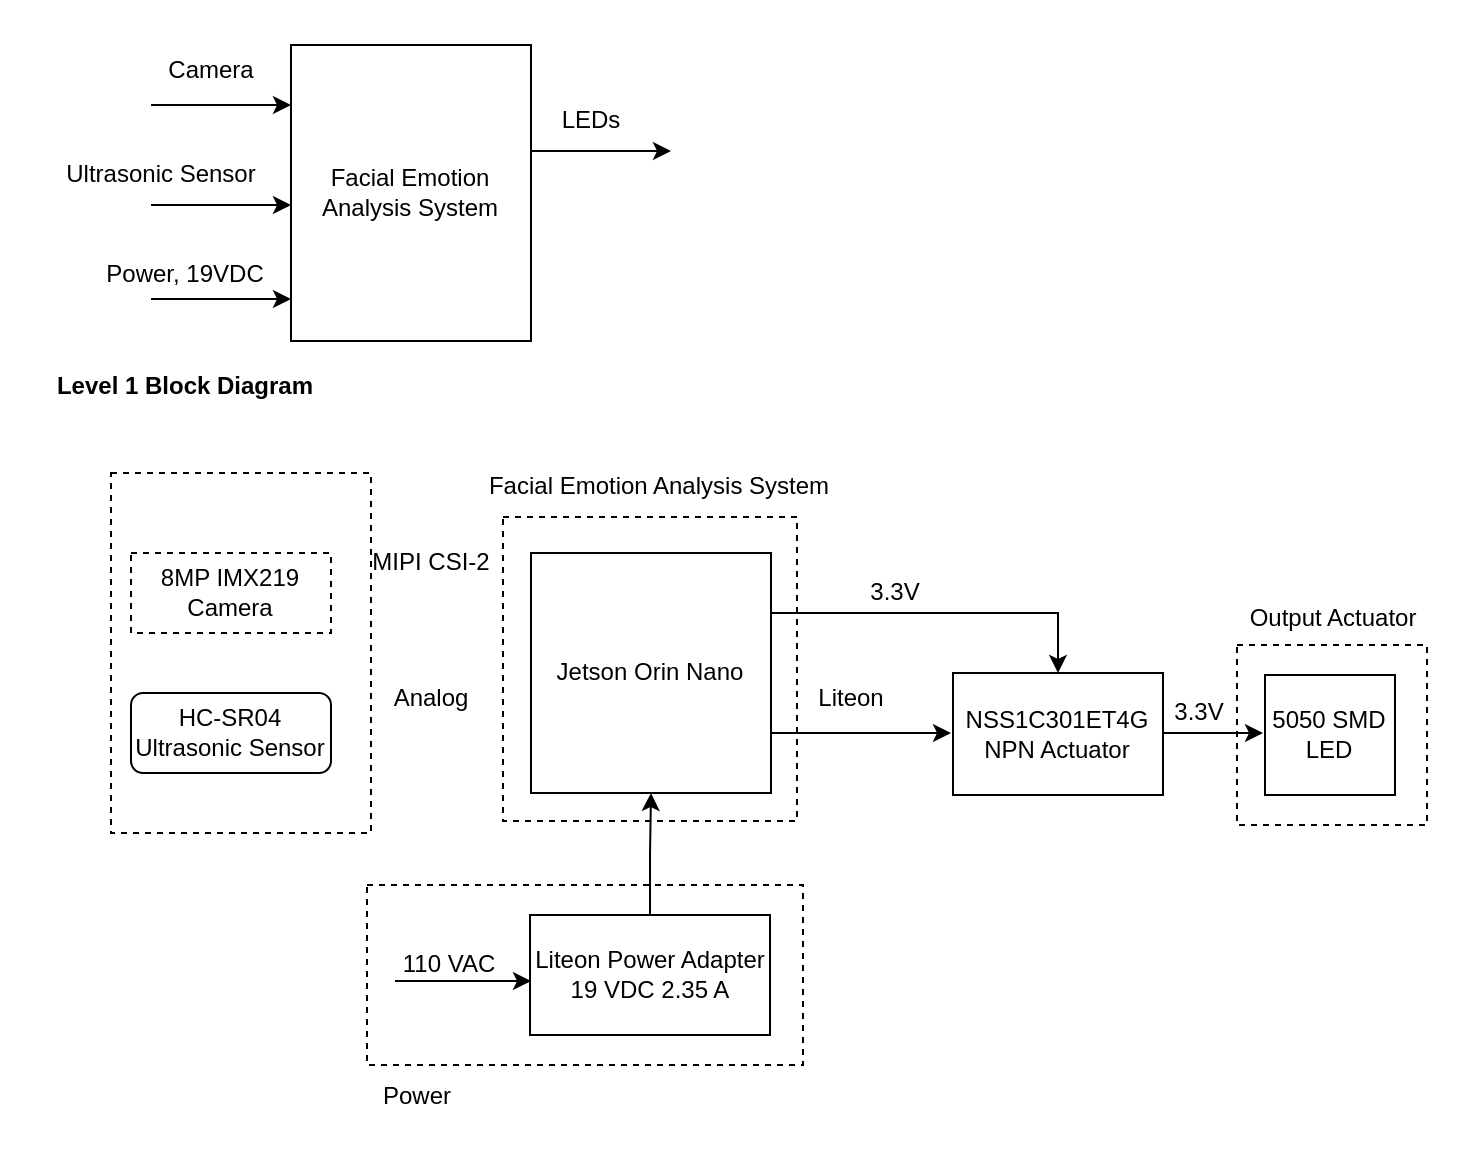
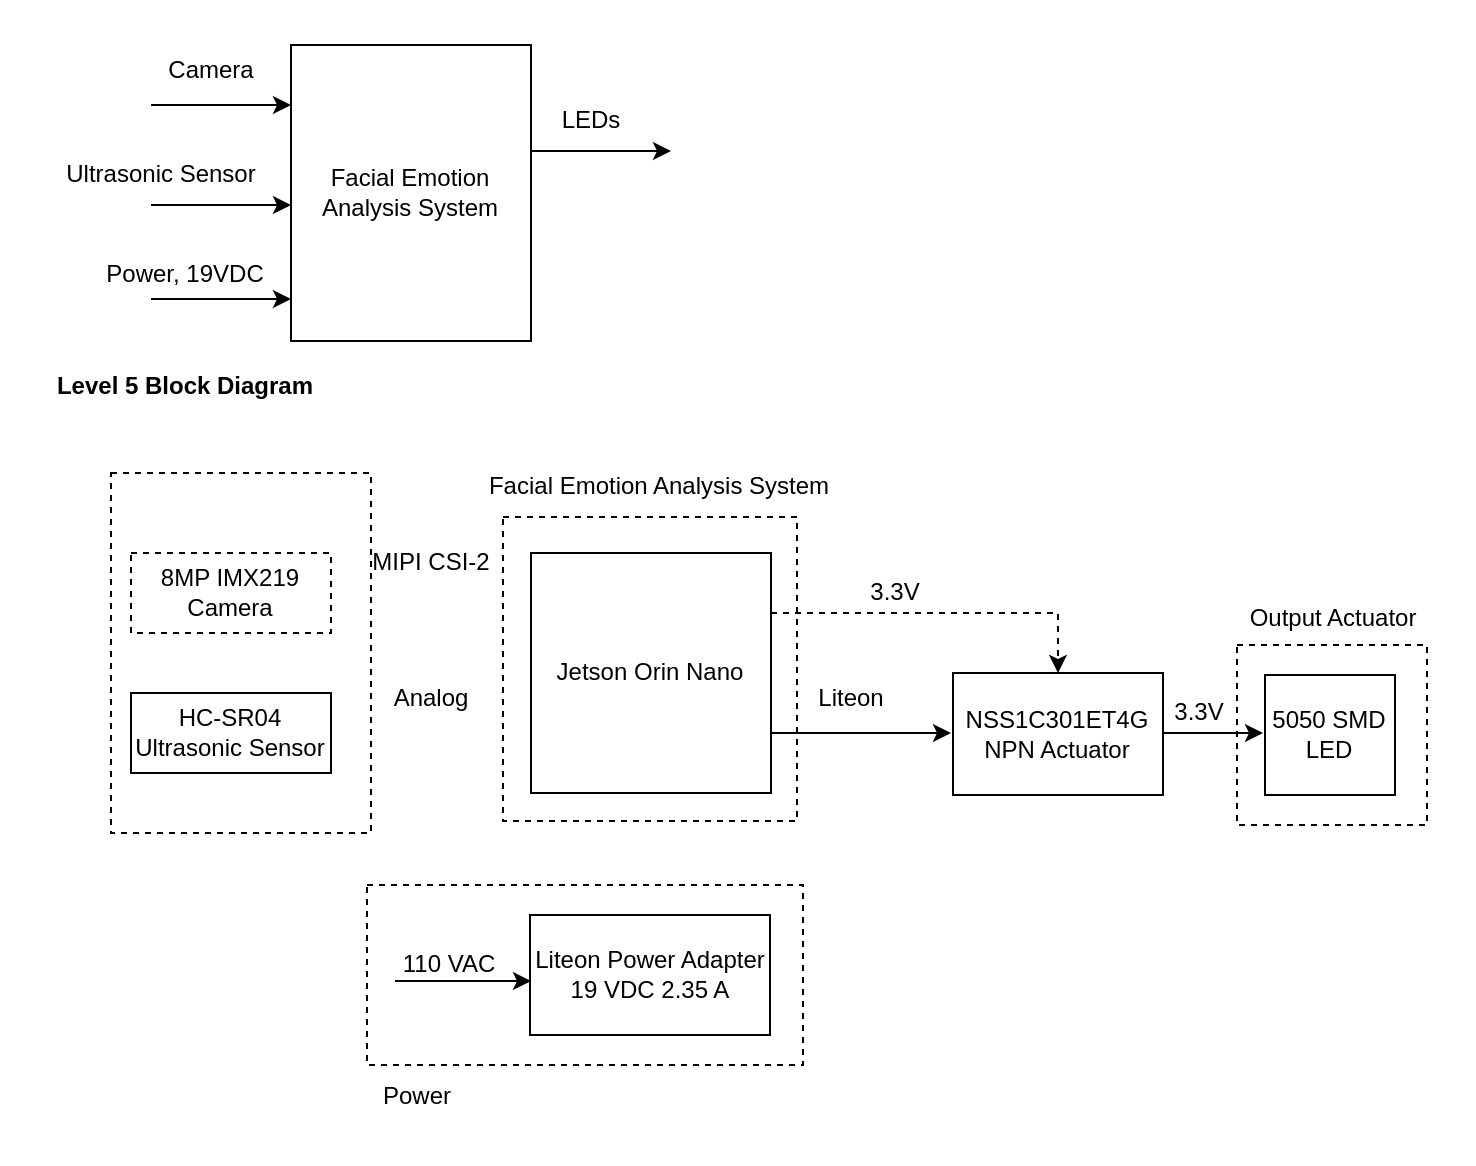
- <mxCell id="35" value="&lt;b&gt;Level 1 Block Diagram&lt;br&gt;&lt;/b&gt;" style="text;html=1;align=center;verticalAlign=middle;resizable=0;points=[];autosize=1;strokeColor=none;fillColor=none;" vertex="1" parent="1"><mxGeometry x="20" y="180" width="144" height="26" as="geometry" /></mxCell>
+ <mxCell id="35" value="&lt;b&gt;Level 5 Block Diagram&lt;br&gt;&lt;/b&gt;" style="text;html=1;align=center;verticalAlign=middle;resizable=0;points=[];autosize=1;strokeColor=none;fillColor=none;" vertex="1" parent="1"><mxGeometry x="20" y="180" width="144" height="26" as="geometry" /></mxCell>
- <mxCell id="12" style="edgeStyle=orthogonalEdgeStyle;rounded=0;orthogonalLoop=1;jettySize=auto;html=1;exitX=1;exitY=0.25;exitDx=0;exitDy=0;entryX=0.5;entryY=0;entryDx=0;entryDy=0;" edge="1" parent="1" source="13" target="26"><mxGeometry relative="1" as="geometry" /></mxCell>
+ <mxCell id="12" style="edgeStyle=orthogonalEdgeStyle;rounded=0;orthogonalLoop=1;jettySize=auto;html=1;exitX=1;exitY=0.25;exitDx=0;exitDy=0;entryX=0.5;entryY=0;entryDx=0;entryDy=0;dashed=1;" edge="1" parent="1" source="13" target="26"><mxGeometry relative="1" as="geometry" /></mxCell>
- <mxCell id="14" value="HC-SR04 Ultrasonic Sensor" style="whiteSpace=wrap;html=1;rounded=1;" vertex="1" parent="1"><mxGeometry x="65" y="346" width="100" height="40" as="geometry" /></mxCell>
+ <mxCell id="14" value="HC-SR04 Ultrasonic Sensor" style="rounded=0;whiteSpace=wrap;html=1;" vertex="1" parent="1"><mxGeometry x="65" y="346" width="100" height="40" as="geometry" /></mxCell>
- <mxCell id="22" style="edgeStyle=orthogonalEdgeStyle;rounded=0;orthogonalLoop=1;jettySize=auto;html=1;exitX=0.5;exitY=0;exitDx=0;exitDy=0;entryX=0.5;entryY=1;entryDx=0;entryDy=0;" edge="1" parent="1" source="23" target="13"><mxGeometry relative="1" as="geometry" /></mxCell>
